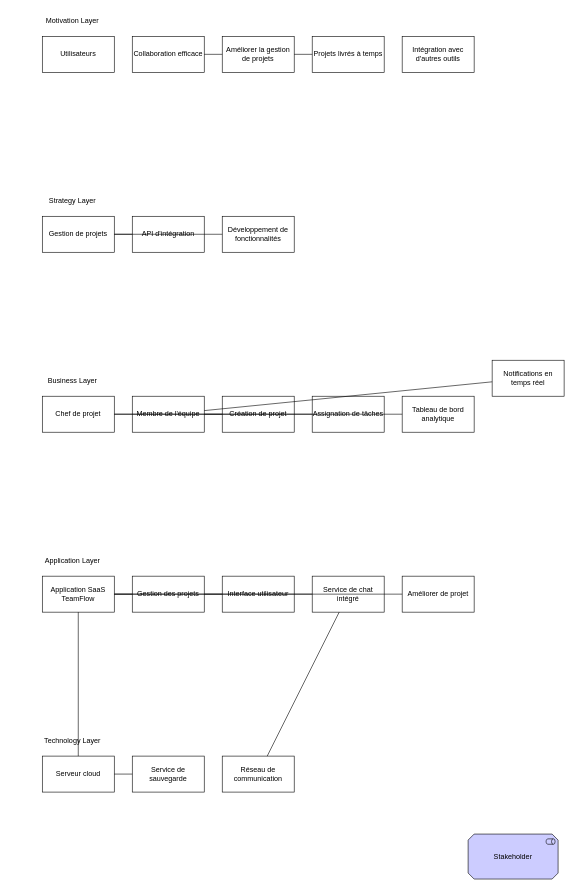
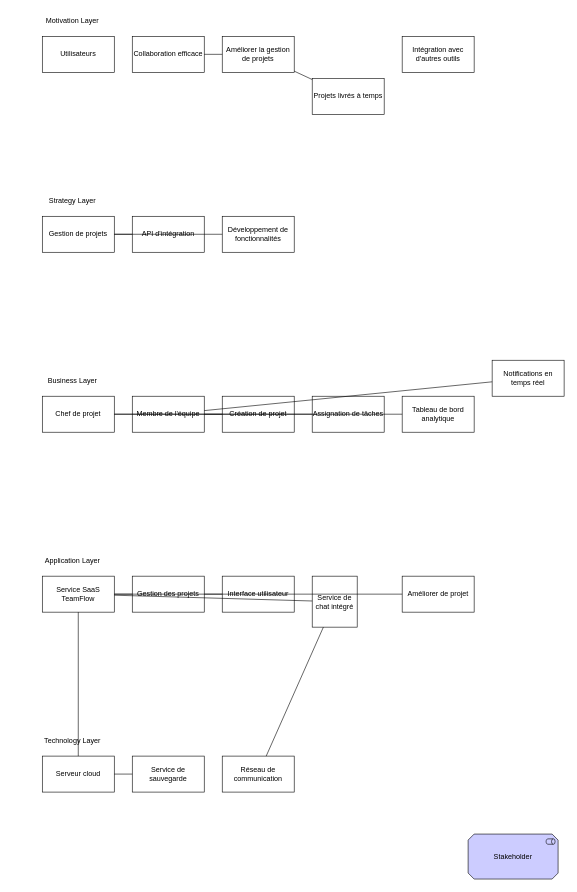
- <mxCell id="6" value="Projets livrés à temps" style="shape=archimate_outcome;whiteSpace=wrap;html=1;" parent="1" vertex="1"><mxGeometry x="520" y="60" width="120" height="60" as="geometry" /></mxCell>
+ <mxCell id="6" value="Projets livrés à temps" style="shape=archimate_outcome;whiteSpace=wrap;html=1;" parent="1" vertex="1"><mxGeometry x="520" y="130" width="120" height="60" as="geometry" /></mxCell>
- <mxCell id="28" value="Application SaaS TeamFlow" style="shape=archimate_application_component;whiteSpace=wrap;html=1;" parent="1" vertex="1"><mxGeometry x="70" y="960" width="120" height="60" as="geometry" /></mxCell>
+ <mxCell id="28" value="Service SaaS TeamFlow" style="shape=archimate_application_component;whiteSpace=wrap;html=1;" parent="1" vertex="1"><mxGeometry x="70" y="960" width="120" height="60" as="geometry" /></mxCell>
- <mxCell id="31" value="Service de chat intégré" style="shape=archimate_service;whiteSpace=wrap;html=1;" parent="1" vertex="1"><mxGeometry x="520" y="960" width="120" height="60" as="geometry" /></mxCell>
+ <mxCell id="31" value="Service de chat intégré" style="shape=archimate_service;whiteSpace=wrap;html=1;" parent="1" vertex="1"><mxGeometry x="520" y="960" width="75" height="85" as="geometry" /></mxCell>
